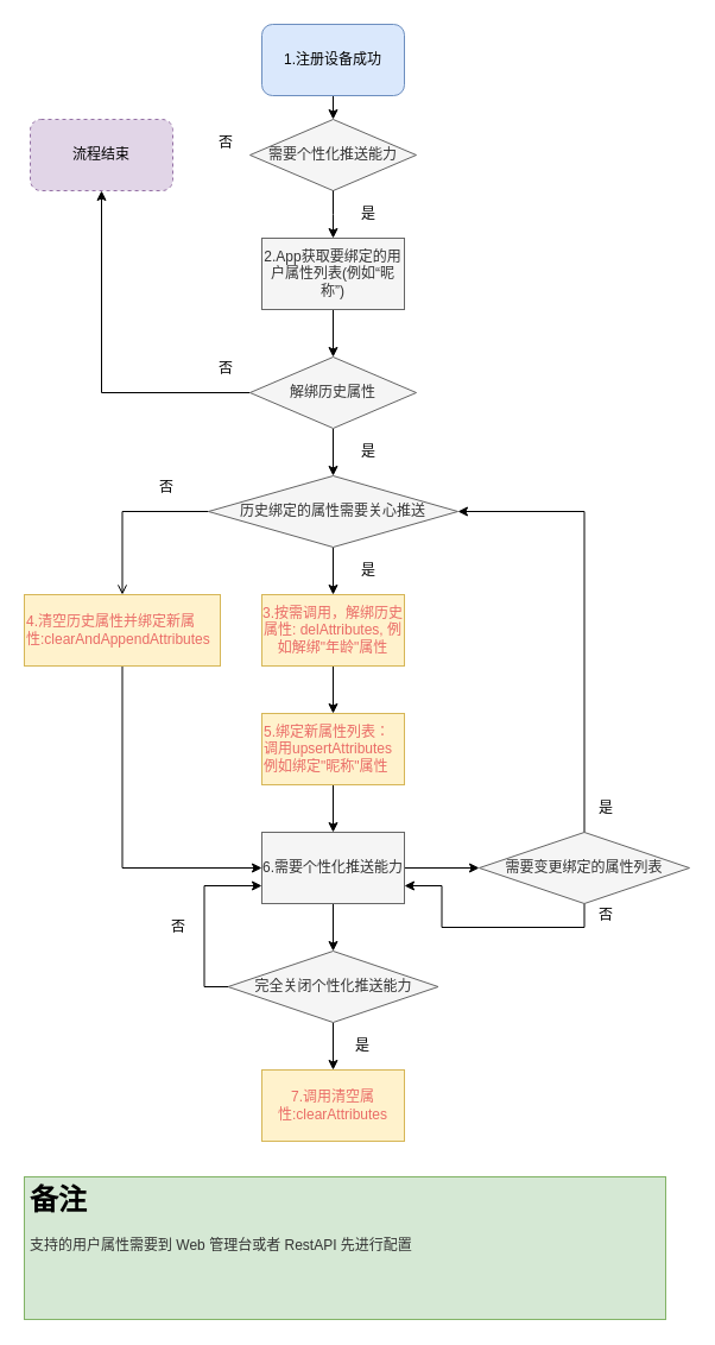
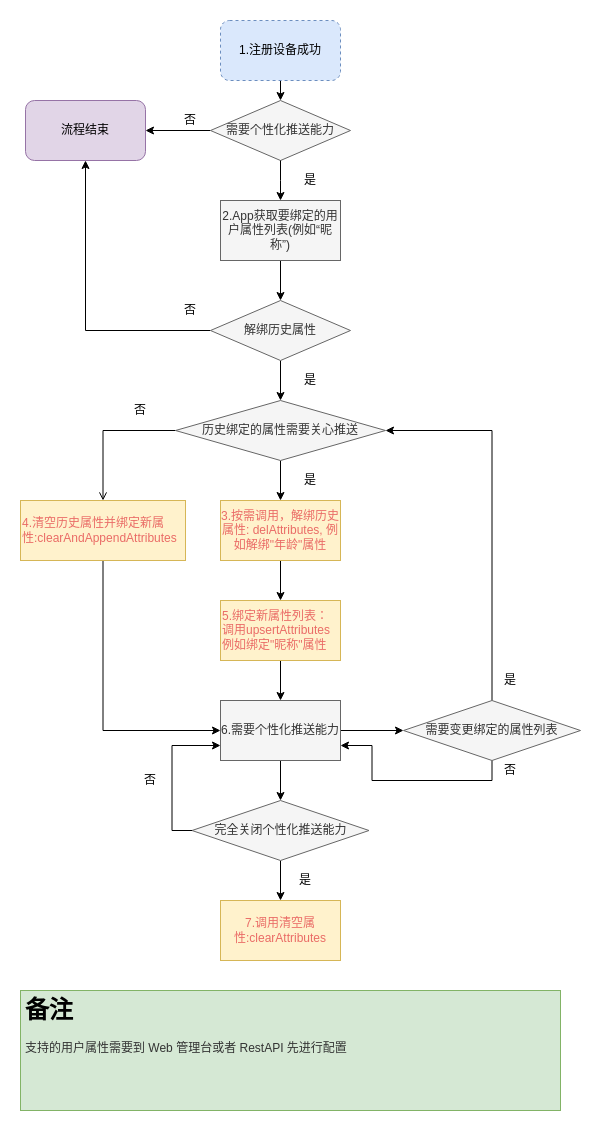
- <mxCell id="3" value="&lt;font face=&quot;helvetica&quot;&gt;1.注册设备成功&lt;/font&gt;" style="rounded=1;whiteSpace=wrap;html=1;fillColor=#dae8fc;strokeColor=#6c8ebf;" vertex="1" parent="1"><mxGeometry x="220" y="20" width="120" height="60" as="geometry" /></mxCell>
+ <mxCell id="3" value="&lt;font face=&quot;helvetica&quot;&gt;1.注册设备成功&lt;/font&gt;" style="rounded=1;whiteSpace=wrap;html=1;fillColor=#dae8fc;strokeColor=#6c8ebf;dashed=1;" vertex="1" parent="1"><mxGeometry x="220" y="20" width="120" height="60" as="geometry" /></mxCell>
- <mxCell id="8" value="&lt;font face=&quot;helvetica&quot;&gt;流程结束&lt;br&gt;&lt;/font&gt;" style="rounded=1;whiteSpace=wrap;html=1;fillColor=#e1d5e7;strokeColor=#9673a6;dashed=1;" vertex="1" parent="1"><mxGeometry x="25" y="100" width="120" height="60" as="geometry" /></mxCell>
+ <mxCell id="8" value="&lt;font face=&quot;helvetica&quot;&gt;流程结束&lt;br&gt;&lt;/font&gt;" style="rounded=1;whiteSpace=wrap;html=1;fillColor=#e1d5e7;strokeColor=#9673a6;" vertex="1" parent="1"><mxGeometry x="25" y="100" width="120" height="60" as="geometry" /></mxCell>
+ <mxCell id="5" style="edgeStyle=orthogonalEdgeStyle;rounded=0;orthogonalLoop=1;jettySize=auto;html=1;exitX=0;exitY=0.5;exitDx=0;exitDy=0;entryX=1;entryY=0.5;entryDx=0;entryDy=0;" edge="1" parent="1" source="6" target="8"><mxGeometry relative="1" as="geometry" /></mxCell>
